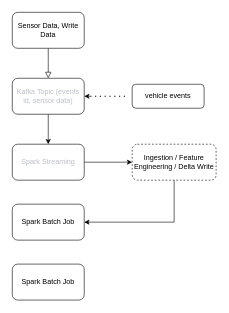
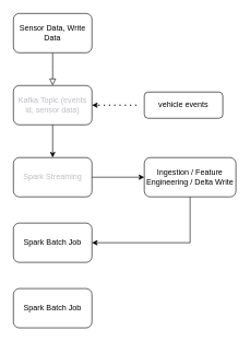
- <mxCell id="13" value="&lt;pre style=&quot;&quot;&gt;&lt;font face=&quot;Helvetica&quot;&gt;&lt;span style=&quot;white-space: normal;&quot;&gt;Ingestion / Feature Engineering / Delta Write&lt;/span&gt;&lt;/font&gt;&lt;/pre&gt;" style="rounded=1;whiteSpace=wrap;html=1;dashed=1;" vertex="1" parent="1"><mxGeometry x="220" y="240" width="140" height="60" as="geometry" /></mxCell>
+ <mxCell id="13" value="&lt;pre style=&quot;&quot;&gt;&lt;font face=&quot;Helvetica&quot;&gt;&lt;span style=&quot;white-space: normal;&quot;&gt;Ingestion / Feature Engineering / Delta Write&lt;/span&gt;&lt;/font&gt;&lt;/pre&gt;" style="rounded=1;whiteSpace=wrap;html=1;" vertex="1" parent="1"><mxGeometry x="220" y="240" width="140" height="60" as="geometry" /></mxCell>
